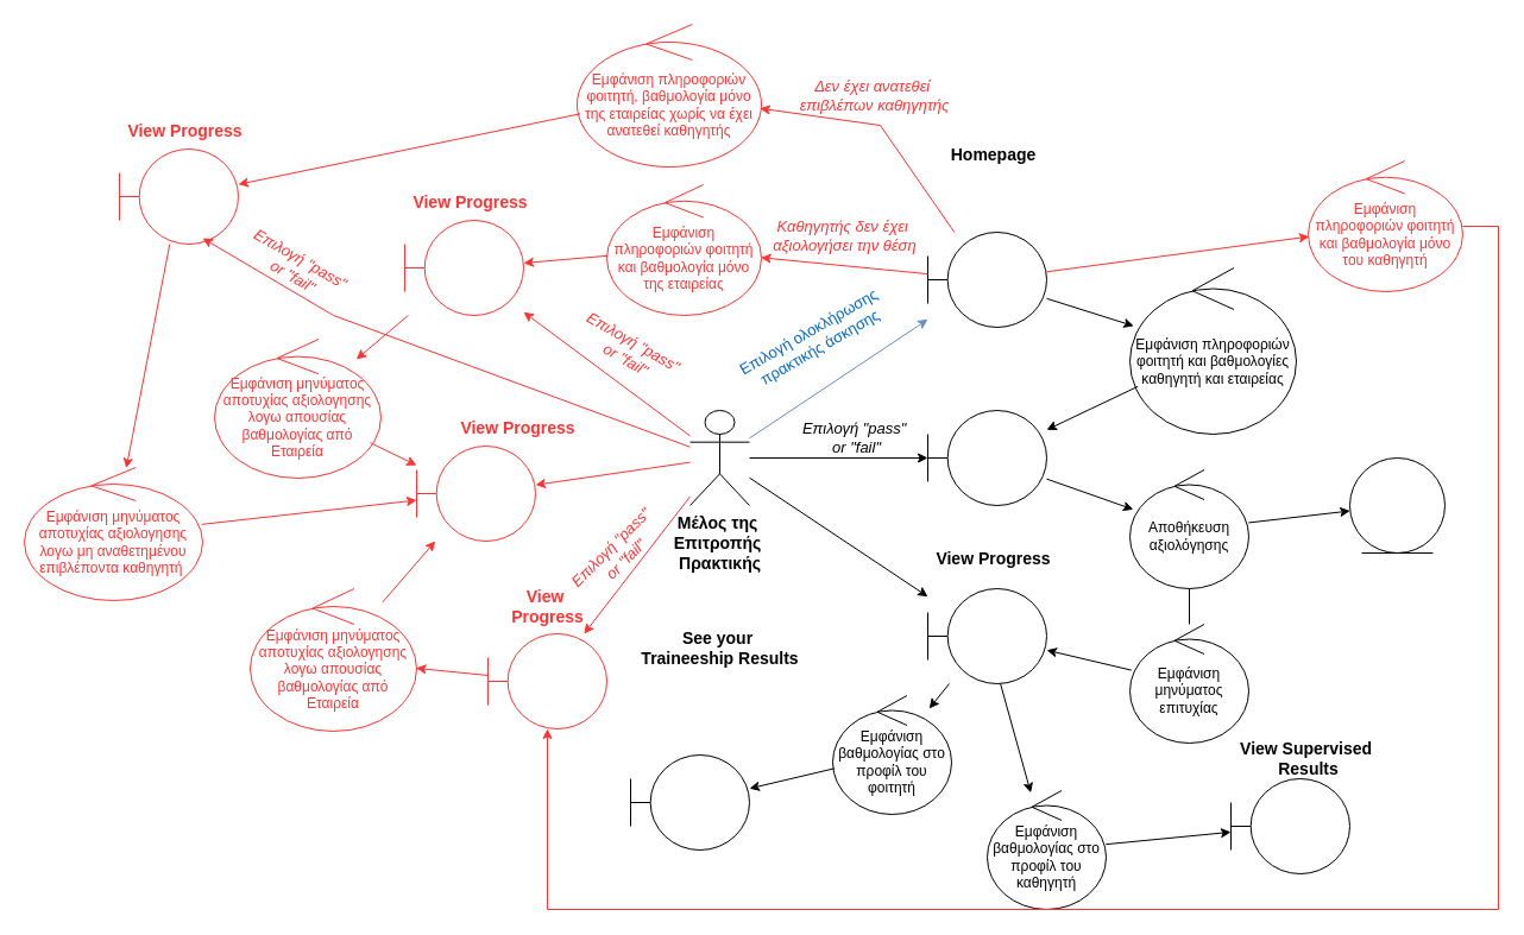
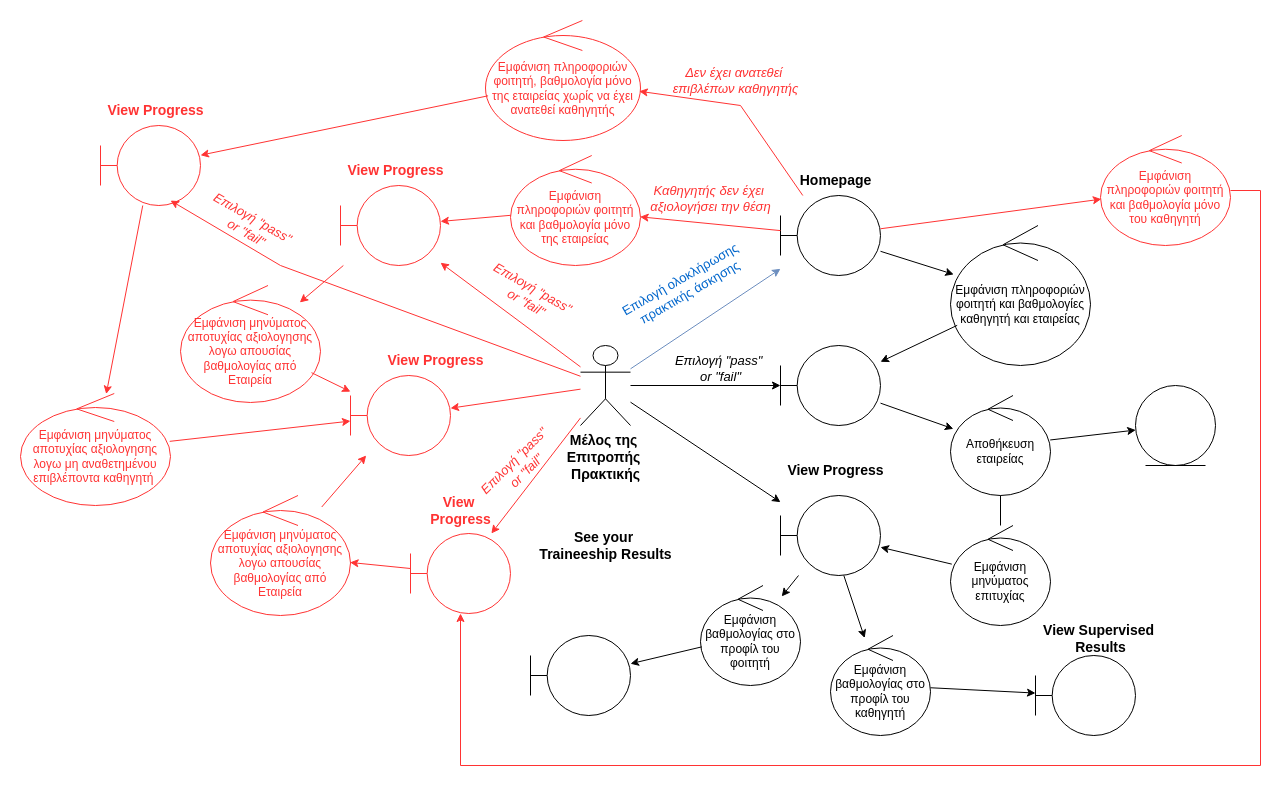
- <mxCell id="4" value="Homepage" style="text;html=1;align=center;verticalAlign=middle;resizable=0;points=[];autosize=1;strokeColor=none;fillColor=none;fontSize=14;fontStyle=1" vertex="1" parent="1"><mxGeometry x="790" y="115" width="90" height="30" as="geometry" /></mxCell>
+ <mxCell id="4" value="Homepage" style="text;html=1;align=center;verticalAlign=middle;resizable=0;points=[];autosize=1;strokeColor=none;fillColor=none;fontSize=14;fontStyle=1" vertex="1" parent="1"><mxGeometry x="790" y="165" width="90" height="30" as="geometry" /></mxCell>
- <mxCell id="14" value="Αποθήκευση αξιολόγησης" style="ellipse;shape=umlControl;whiteSpace=wrap;html=1;fontStyle=0" vertex="1" parent="1"><mxGeometry x="950" y="395" width="100" height="100" as="geometry" /></mxCell>
+ <mxCell id="14" value="Αποθήκευση εταιρείας" style="ellipse;shape=umlControl;whiteSpace=wrap;html=1;fontStyle=0" vertex="1" parent="1"><mxGeometry x="950" y="395" width="100" height="100" as="geometry" /></mxCell>
- <mxCell id="30" value="Εμφάνιση βαθμολογίας στο προφίλ του καθηγητή" style="ellipse;shape=umlControl;whiteSpace=wrap;html=1;fontStyle=0" vertex="1" parent="1"><mxGeometry x="830" y="665" width="100" height="100" as="geometry" /></mxCell>
+ <mxCell id="30" value="Εμφάνιση βαθμολογίας στο προφίλ του καθηγητή" style="ellipse;shape=umlControl;whiteSpace=wrap;html=1;fontStyle=0" vertex="1" parent="1"><mxGeometry x="830" y="635" width="100" height="100" as="geometry" /></mxCell>
